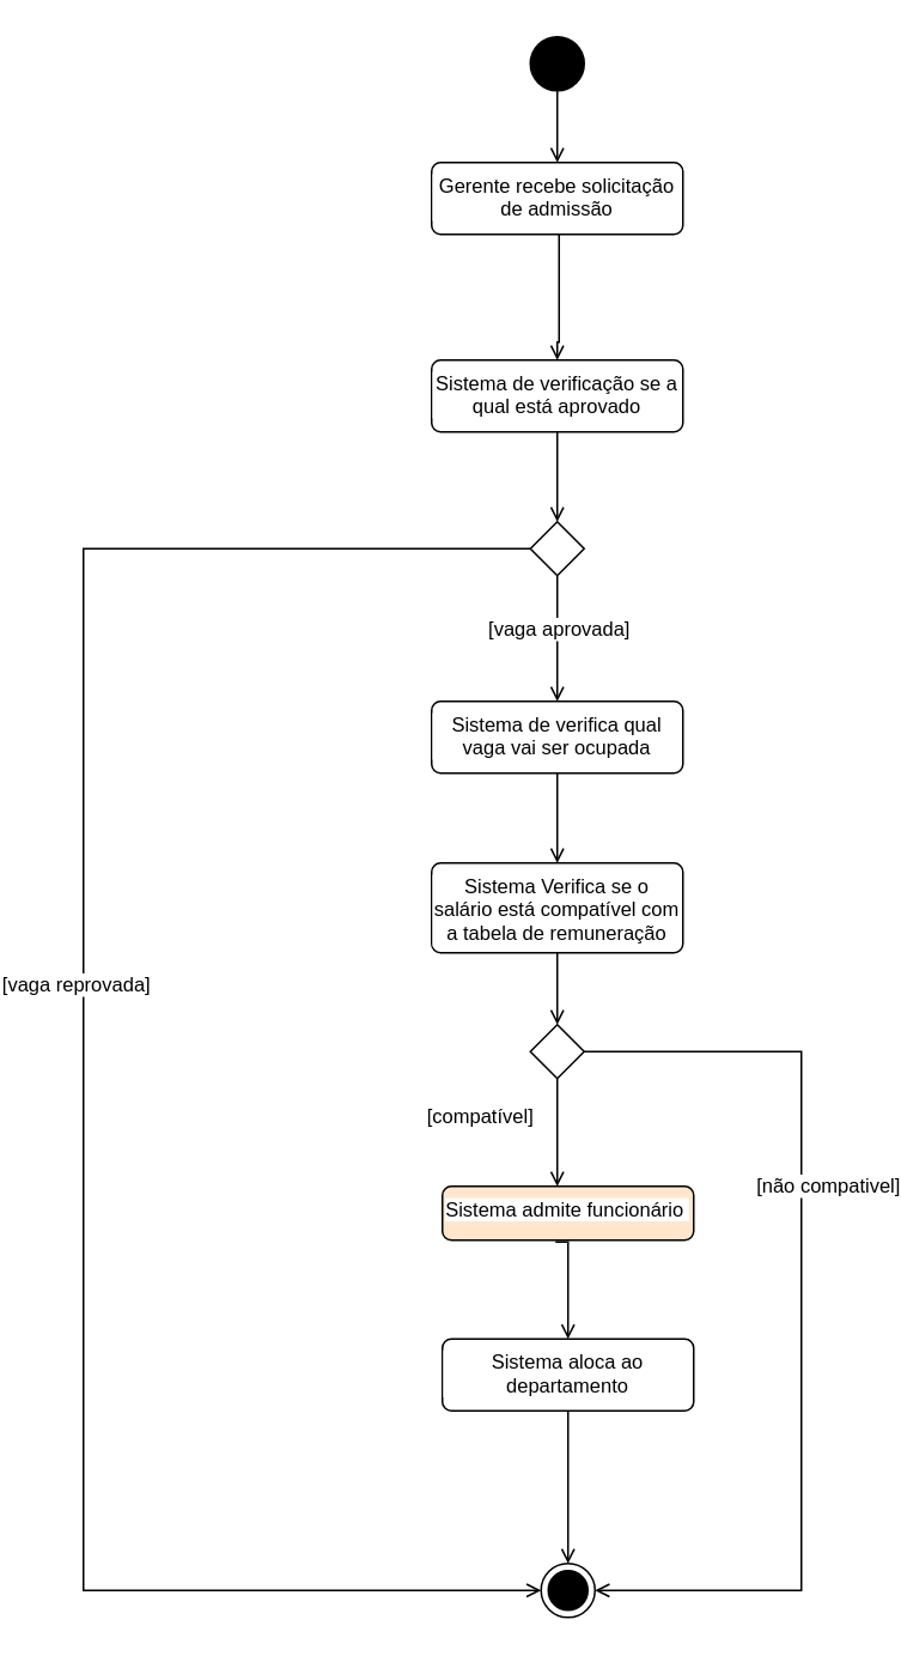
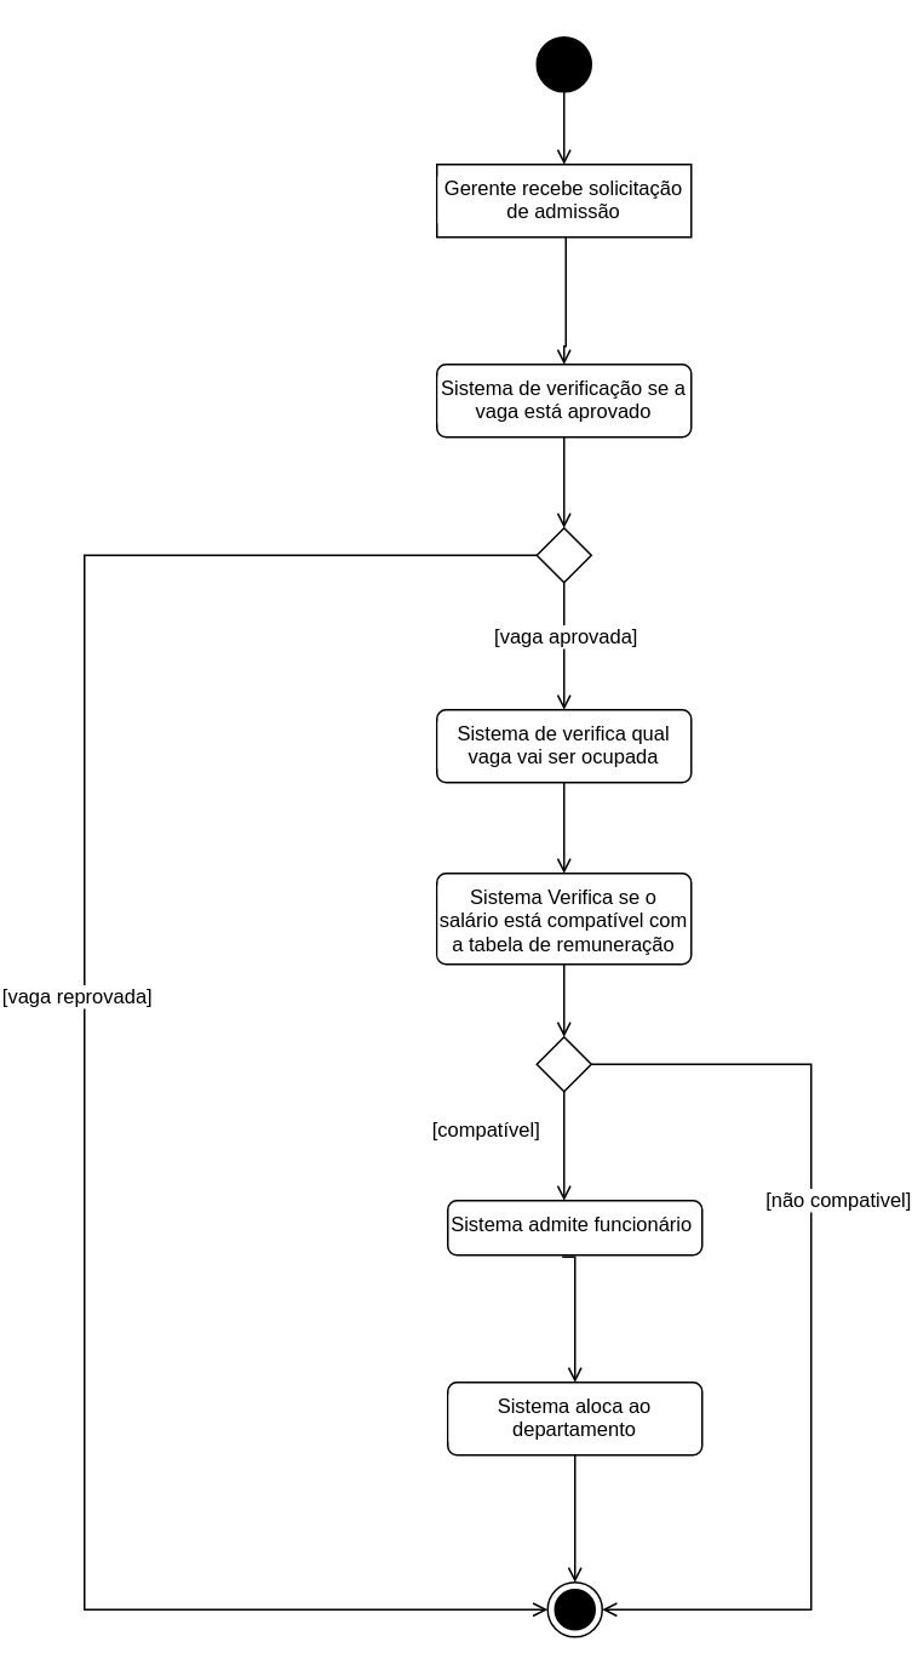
- <mxCell id="4" value="&lt;font style=&quot;vertical-align: inherit;&quot;&gt;&lt;font style=&quot;vertical-align: inherit;&quot;&gt;&lt;font style=&quot;vertical-align: inherit;&quot;&gt;&lt;font style=&quot;vertical-align: inherit;&quot;&gt;Gerente recebe solicitação de admissão&lt;/font&gt;&lt;/font&gt;&lt;/font&gt;&lt;/font&gt;" style="html=1;align=center;verticalAlign=top;rounded=1;absoluteArcSize=1;arcSize=10;dashed=0;whiteSpace=wrap;fontFamily=Helvetica;fontSize=11;fontColor=default;labelBackgroundColor=default;" vertex="1" parent="1"><mxGeometry x="214" y="90" width="140" height="40" as="geometry" /></mxCell>
+ <mxCell id="4" value="&lt;font style=&quot;vertical-align: inherit;&quot;&gt;&lt;font style=&quot;vertical-align: inherit;&quot;&gt;&lt;font style=&quot;vertical-align: inherit;&quot;&gt;&lt;font style=&quot;vertical-align: inherit;&quot;&gt;Gerente recebe solicitação de admissão&lt;/font&gt;&lt;/font&gt;&lt;/font&gt;&lt;/font&gt;" style="html=1;align=center;verticalAlign=top;absoluteArcSize=1;arcSize=10;dashed=0;whiteSpace=wrap;fontFamily=Helvetica;fontSize=11;fontColor=default;labelBackgroundColor=default;rounded=0;" vertex="1" parent="1"><mxGeometry x="214" y="90" width="140" height="40" as="geometry" /></mxCell>
- <mxCell id="6" value="&lt;font style=&quot;vertical-align: inherit;&quot;&gt;&lt;font style=&quot;vertical-align: inherit;&quot;&gt;&lt;font style=&quot;vertical-align: inherit;&quot;&gt;&lt;font style=&quot;vertical-align: inherit;&quot;&gt;&lt;font style=&quot;vertical-align: inherit;&quot;&gt;&lt;font style=&quot;vertical-align: inherit;&quot;&gt;&lt;font style=&quot;vertical-align: inherit;&quot;&gt;&lt;font style=&quot;vertical-align: inherit;&quot;&gt;&lt;font style=&quot;vertical-align: inherit;&quot;&gt;&lt;font style=&quot;vertical-align: inherit;&quot;&gt;&lt;font style=&quot;vertical-align: inherit;&quot;&gt;&lt;font style=&quot;vertical-align: inherit;&quot;&gt;&lt;font style=&quot;vertical-align: inherit;&quot;&gt;&lt;font style=&quot;vertical-align: inherit;&quot;&gt;Sistema de verificação se a qual está aprovado&lt;/font&gt;&lt;/font&gt;&lt;/font&gt;&lt;/font&gt;&lt;/font&gt;&lt;/font&gt;&lt;/font&gt;&lt;/font&gt;&lt;/font&gt;&lt;/font&gt;&lt;/font&gt;&lt;/font&gt;&lt;/font&gt;&lt;/font&gt;" style="html=1;align=center;verticalAlign=top;rounded=1;absoluteArcSize=1;arcSize=10;dashed=0;whiteSpace=wrap;fontFamily=Helvetica;fontSize=11;fontColor=default;labelBackgroundColor=default;" vertex="1" parent="1"><mxGeometry x="214" y="200" width="140" height="40" as="geometry" /></mxCell>
+ <mxCell id="6" value="&lt;font style=&quot;vertical-align: inherit;&quot;&gt;&lt;font style=&quot;vertical-align: inherit;&quot;&gt;&lt;font style=&quot;vertical-align: inherit;&quot;&gt;&lt;font style=&quot;vertical-align: inherit;&quot;&gt;&lt;font style=&quot;vertical-align: inherit;&quot;&gt;&lt;font style=&quot;vertical-align: inherit;&quot;&gt;&lt;font style=&quot;vertical-align: inherit;&quot;&gt;&lt;font style=&quot;vertical-align: inherit;&quot;&gt;&lt;font style=&quot;vertical-align: inherit;&quot;&gt;&lt;font style=&quot;vertical-align: inherit;&quot;&gt;&lt;font style=&quot;vertical-align: inherit;&quot;&gt;&lt;font style=&quot;vertical-align: inherit;&quot;&gt;&lt;font style=&quot;vertical-align: inherit;&quot;&gt;&lt;font style=&quot;vertical-align: inherit;&quot;&gt;Sistema de verificação se a vaga está aprovado&lt;/font&gt;&lt;/font&gt;&lt;/font&gt;&lt;/font&gt;&lt;/font&gt;&lt;/font&gt;&lt;/font&gt;&lt;/font&gt;&lt;/font&gt;&lt;/font&gt;&lt;/font&gt;&lt;/font&gt;&lt;/font&gt;&lt;/font&gt;" style="html=1;align=center;verticalAlign=top;rounded=1;absoluteArcSize=1;arcSize=10;dashed=0;whiteSpace=wrap;fontFamily=Helvetica;fontSize=11;fontColor=default;labelBackgroundColor=default;" vertex="1" parent="1"><mxGeometry x="214" y="200" width="140" height="40" as="geometry" /></mxCell>
- <mxCell id="24" value="&lt;font style=&quot;vertical-align: inherit;&quot;&gt;&lt;font style=&quot;vertical-align: inherit;&quot;&gt;&lt;font style=&quot;vertical-align: inherit;&quot;&gt;&lt;font style=&quot;vertical-align: inherit;&quot;&gt;&lt;font style=&quot;vertical-align: inherit;&quot;&gt;&lt;font style=&quot;vertical-align: inherit;&quot;&gt;&lt;font style=&quot;vertical-align: inherit;&quot;&gt;&lt;font style=&quot;vertical-align: inherit;&quot;&gt;&lt;font style=&quot;vertical-align: inherit;&quot;&gt;&lt;font style=&quot;vertical-align: inherit;&quot;&gt;&lt;font style=&quot;vertical-align: inherit;&quot;&gt;&lt;font style=&quot;vertical-align: inherit;&quot;&gt;Sistema admite funcionário&amp;nbsp;&lt;/font&gt;&lt;/font&gt;&lt;/font&gt;&lt;/font&gt;&lt;/font&gt;&lt;/font&gt;&lt;/font&gt;&lt;/font&gt;&lt;/font&gt;&lt;/font&gt;&lt;/font&gt;&lt;/font&gt;" style="html=1;align=center;verticalAlign=top;rounded=1;absoluteArcSize=1;arcSize=10;dashed=0;whiteSpace=wrap;fontFamily=Helvetica;fontSize=11;fontColor=default;labelBackgroundColor=default;fillColor=#ffe6cc;" vertex="1" parent="1"><mxGeometry x="220" y="660" width="140" height="30" as="geometry" /></mxCell>
+ <mxCell id="24" value="&lt;font style=&quot;vertical-align: inherit;&quot;&gt;&lt;font style=&quot;vertical-align: inherit;&quot;&gt;&lt;font style=&quot;vertical-align: inherit;&quot;&gt;&lt;font style=&quot;vertical-align: inherit;&quot;&gt;&lt;font style=&quot;vertical-align: inherit;&quot;&gt;&lt;font style=&quot;vertical-align: inherit;&quot;&gt;&lt;font style=&quot;vertical-align: inherit;&quot;&gt;&lt;font style=&quot;vertical-align: inherit;&quot;&gt;&lt;font style=&quot;vertical-align: inherit;&quot;&gt;&lt;font style=&quot;vertical-align: inherit;&quot;&gt;&lt;font style=&quot;vertical-align: inherit;&quot;&gt;&lt;font style=&quot;vertical-align: inherit;&quot;&gt;Sistema admite funcionário&amp;nbsp;&lt;/font&gt;&lt;/font&gt;&lt;/font&gt;&lt;/font&gt;&lt;/font&gt;&lt;/font&gt;&lt;/font&gt;&lt;/font&gt;&lt;/font&gt;&lt;/font&gt;&lt;/font&gt;&lt;/font&gt;" style="html=1;align=center;verticalAlign=top;rounded=1;absoluteArcSize=1;arcSize=10;dashed=0;whiteSpace=wrap;fontFamily=Helvetica;fontSize=11;fontColor=default;labelBackgroundColor=default;" vertex="1" parent="1"><mxGeometry x="220" y="660" width="140" height="30" as="geometry" /></mxCell>
- <mxCell id="26" value="&lt;font style=&quot;vertical-align: inherit;&quot;&gt;&lt;font style=&quot;vertical-align: inherit;&quot;&gt;&lt;font style=&quot;vertical-align: inherit;&quot;&gt;&lt;font style=&quot;vertical-align: inherit;&quot;&gt;&lt;font style=&quot;vertical-align: inherit;&quot;&gt;&lt;font style=&quot;vertical-align: inherit;&quot;&gt;&lt;font style=&quot;vertical-align: inherit;&quot;&gt;&lt;font style=&quot;vertical-align: inherit;&quot;&gt;&lt;font style=&quot;vertical-align: inherit;&quot;&gt;&lt;font style=&quot;vertical-align: inherit;&quot;&gt;&lt;font style=&quot;vertical-align: inherit;&quot;&gt;&lt;font style=&quot;vertical-align: inherit;&quot;&gt;&lt;font style=&quot;vertical-align: inherit;&quot;&gt;&lt;font style=&quot;vertical-align: inherit;&quot;&gt;Sistema aloca ao departamento&lt;/font&gt;&lt;/font&gt;&lt;/font&gt;&lt;/font&gt;&lt;/font&gt;&lt;/font&gt;&lt;/font&gt;&lt;/font&gt;&lt;/font&gt;&lt;/font&gt;&lt;/font&gt;&lt;/font&gt;&lt;/font&gt;&lt;/font&gt;" style="html=1;align=center;verticalAlign=top;rounded=1;absoluteArcSize=1;arcSize=10;dashed=0;whiteSpace=wrap;fontFamily=Helvetica;fontSize=11;fontColor=default;labelBackgroundColor=default;" vertex="1" parent="1"><mxGeometry x="220" y="745" width="140" height="40" as="geometry" /></mxCell>
+ <mxCell id="26" value="&lt;font style=&quot;vertical-align: inherit;&quot;&gt;&lt;font style=&quot;vertical-align: inherit;&quot;&gt;&lt;font style=&quot;vertical-align: inherit;&quot;&gt;&lt;font style=&quot;vertical-align: inherit;&quot;&gt;&lt;font style=&quot;vertical-align: inherit;&quot;&gt;&lt;font style=&quot;vertical-align: inherit;&quot;&gt;&lt;font style=&quot;vertical-align: inherit;&quot;&gt;&lt;font style=&quot;vertical-align: inherit;&quot;&gt;&lt;font style=&quot;vertical-align: inherit;&quot;&gt;&lt;font style=&quot;vertical-align: inherit;&quot;&gt;&lt;font style=&quot;vertical-align: inherit;&quot;&gt;&lt;font style=&quot;vertical-align: inherit;&quot;&gt;&lt;font style=&quot;vertical-align: inherit;&quot;&gt;&lt;font style=&quot;vertical-align: inherit;&quot;&gt;Sistema aloca ao departamento&lt;/font&gt;&lt;/font&gt;&lt;/font&gt;&lt;/font&gt;&lt;/font&gt;&lt;/font&gt;&lt;/font&gt;&lt;/font&gt;&lt;/font&gt;&lt;/font&gt;&lt;/font&gt;&lt;/font&gt;&lt;/font&gt;&lt;/font&gt;" style="html=1;align=center;verticalAlign=top;rounded=1;absoluteArcSize=1;arcSize=10;dashed=0;whiteSpace=wrap;fontFamily=Helvetica;fontSize=11;fontColor=default;labelBackgroundColor=default;" vertex="1" parent="1"><mxGeometry x="220" y="760" width="140" height="40" as="geometry" /></mxCell>
